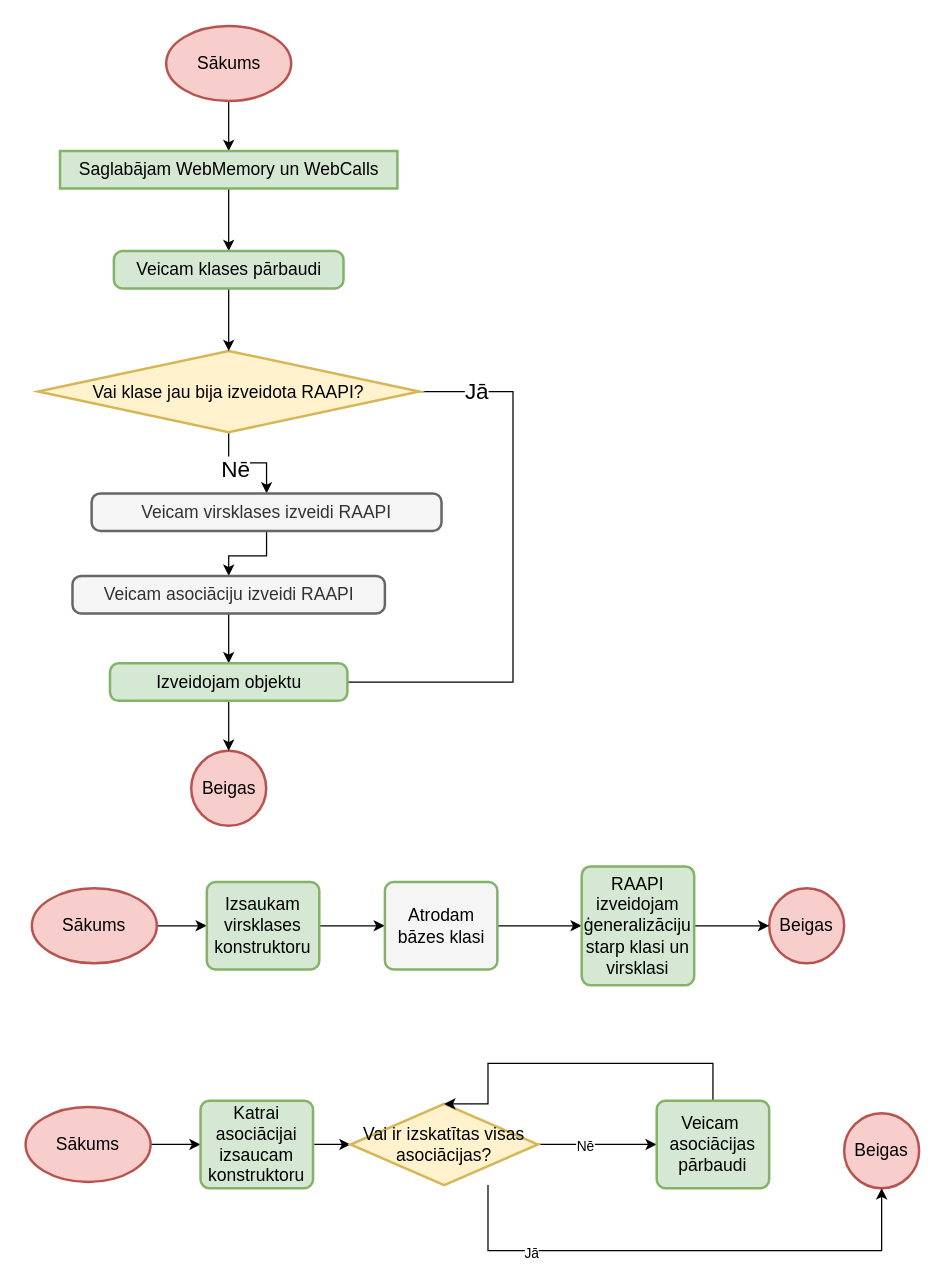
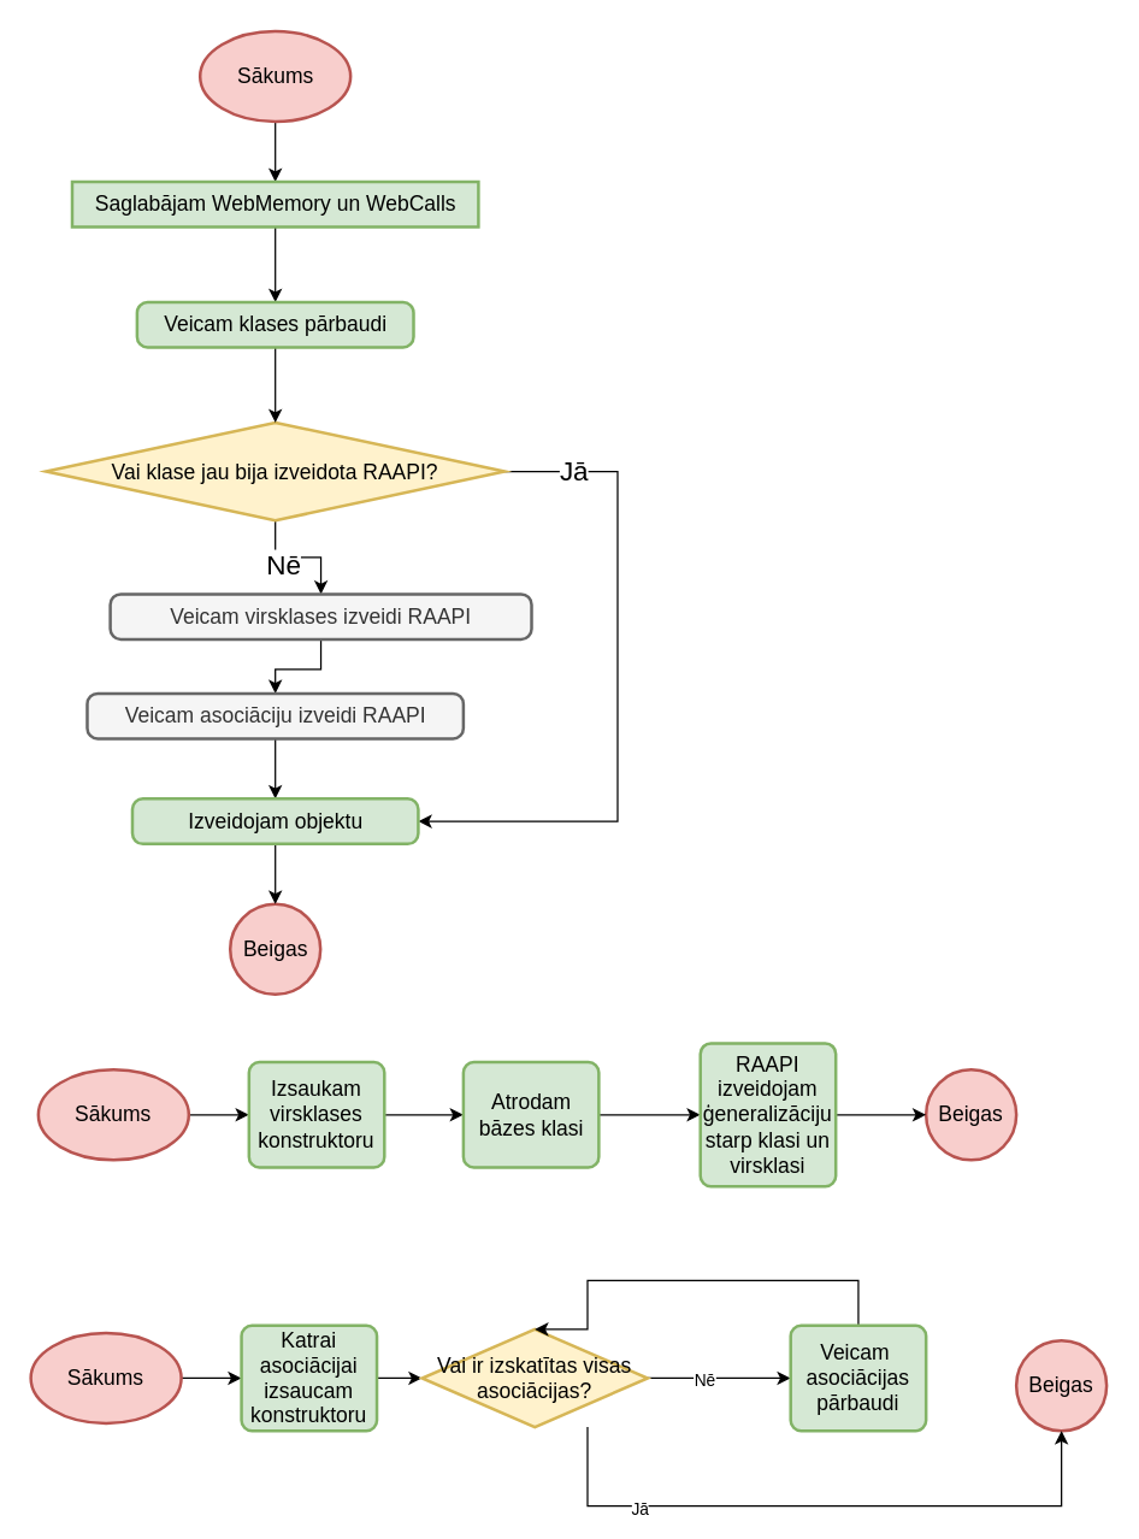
- <mxCell id="6" style="edgeStyle=orthogonalEdgeStyle;rounded=0;orthogonalLoop=1;jettySize=auto;html=1;exitX=1;exitY=0.5;exitDx=0;exitDy=0;exitPerimeter=0;entryX=1;entryY=0.5;entryDx=0;entryDy=0;endArrow=none;" parent="1" source="9" target="19" edge="1"><mxGeometry relative="1" as="geometry"><mxPoint x="427.5" y="460" as="targetPoint" /><Array as="points"><mxPoint x="410" y="313" /><mxPoint x="410" y="545" /></Array></mxGeometry></mxCell>
+ <mxCell id="6" style="edgeStyle=orthogonalEdgeStyle;rounded=0;orthogonalLoop=1;jettySize=auto;html=1;exitX=1;exitY=0.5;exitDx=0;exitDy=0;exitPerimeter=0;entryX=1;entryY=0.5;entryDx=0;entryDy=0;" parent="1" source="9" target="19" edge="1"><mxGeometry relative="1" as="geometry"><mxPoint x="427.5" y="460" as="targetPoint" /><Array as="points"><mxPoint x="410" y="313" /><mxPoint x="410" y="545" /></Array></mxGeometry></mxCell>
- <mxCell id="26" value="Atrodam bāzes klasi" style="rounded=1;whiteSpace=wrap;html=1;absoluteArcSize=1;arcSize=14;strokeWidth=2;fontSize=14;fillColor=#f5f5f5;strokeColor=#82b366;" parent="1" vertex="1"><mxGeometry x="307.5" y="705" width="90" height="70" as="geometry" /></mxCell>
+ <mxCell id="26" value="Atrodam bāzes klasi" style="rounded=1;whiteSpace=wrap;html=1;absoluteArcSize=1;arcSize=14;strokeWidth=2;fontSize=14;fillColor=#d5e8d4;strokeColor=#82b366;" parent="1" vertex="1"><mxGeometry x="307.5" y="705" width="90" height="70" as="geometry" /></mxCell>
